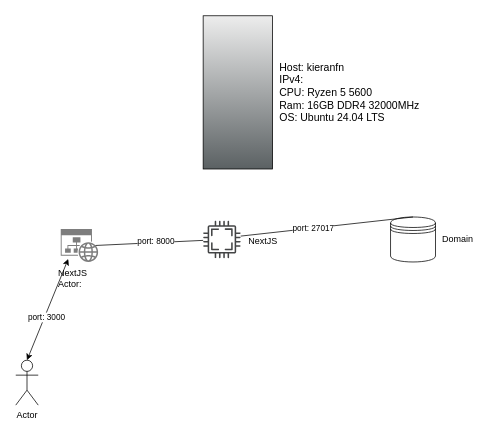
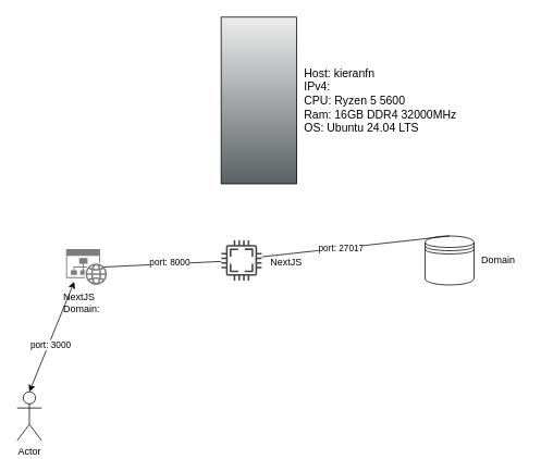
- <mxCell id="5" value="NextJS&lt;br&gt;Actor:" style="text;html=1;align=left;verticalAlign=middle;whiteSpace=wrap;rounded=0;" vertex="1" parent="1"><mxGeometry x="75" y="344" width="55" height="54" as="geometry" /></mxCell>
+ <mxCell id="5" value="NextJS&lt;br&gt;Domain:" style="text;html=1;align=left;verticalAlign=middle;whiteSpace=wrap;rounded=0;" vertex="1" parent="1"><mxGeometry x="75" y="344" width="55" height="54" as="geometry" /></mxCell>
